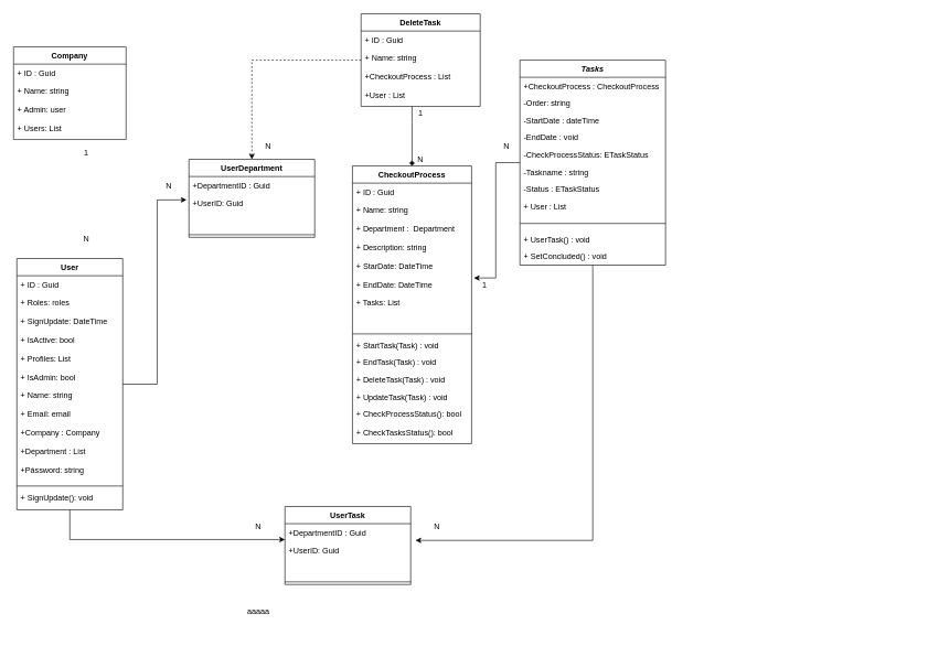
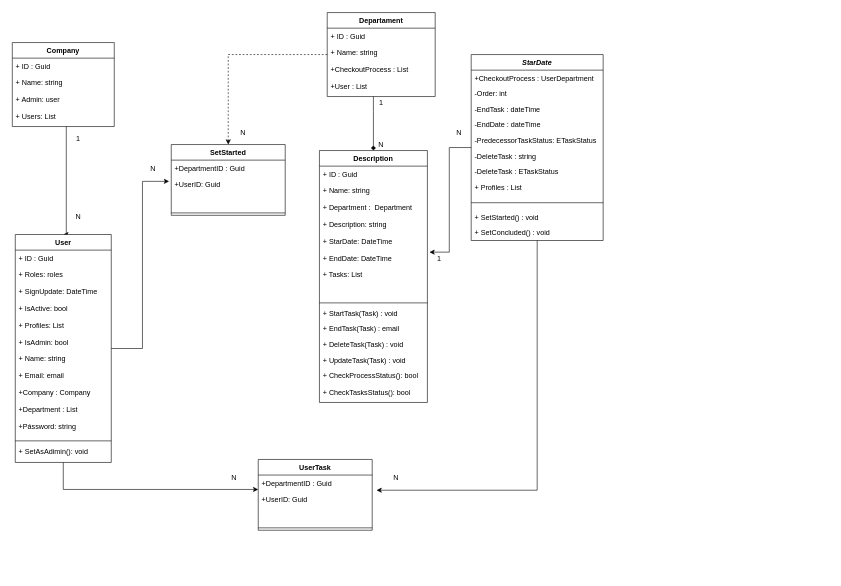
- <mxCell id="18" value="DeleteTask" style="swimlane;fontStyle=1;align=center;verticalAlign=top;childLayout=stackLayout;horizontal=1;startSize=26;horizontalStack=0;resizeParent=1;resizeLast=0;collapsible=1;marginBottom=0;rounded=0;shadow=0;strokeWidth=1;" parent="1" vertex="1"><mxGeometry x="545" y="20" width="180" height="140" as="geometry"><mxRectangle x="340" y="380" width="170" height="26" as="alternateBounds" /></mxGeometry></mxCell>
+ <mxCell id="18" value="Departament" style="swimlane;fontStyle=1;align=center;verticalAlign=top;childLayout=stackLayout;horizontal=1;startSize=26;horizontalStack=0;resizeParent=1;resizeLast=0;collapsible=1;marginBottom=0;rounded=0;shadow=0;strokeWidth=1;" parent="1" vertex="1"><mxGeometry x="545" y="20" width="180" height="140" as="geometry"><mxRectangle x="340" y="380" width="170" height="26" as="alternateBounds" /></mxGeometry></mxCell>
- <mxCell id="4" value="Tasks" style="swimlane;fontStyle=3;align=center;verticalAlign=top;childLayout=stackLayout;horizontal=1;startSize=26;horizontalStack=0;resizeParent=1;resizeLast=0;collapsible=1;marginBottom=0;rounded=0;shadow=0;strokeWidth=1;" parent="1" vertex="1"><mxGeometry x="785" y="90" width="220" height="310" as="geometry"><mxRectangle x="230" y="140" width="160" height="26" as="alternateBounds" /></mxGeometry></mxCell>
+ <mxCell id="4" value="StarDate" style="swimlane;fontStyle=3;align=center;verticalAlign=top;childLayout=stackLayout;horizontal=1;startSize=26;horizontalStack=0;resizeParent=1;resizeLast=0;collapsible=1;marginBottom=0;rounded=0;shadow=0;strokeWidth=1;" parent="1" vertex="1"><mxGeometry x="785" y="90" width="220" height="310" as="geometry"><mxRectangle x="230" y="140" width="160" height="26" as="alternateBounds" /></mxGeometry></mxCell>
- <mxCell id="5" value="+CheckoutProcess : CheckoutProcess" style="text;align=left;verticalAlign=top;spacingLeft=4;spacingRight=4;overflow=hidden;rotatable=0;points=[[0,0.5],[1,0.5]];portConstraint=eastwest;" parent="4" vertex="1"><mxGeometry y="26" width="220" height="26" as="geometry" /></mxCell>
+ <mxCell id="5" value="+CheckoutProcess : UserDepartment" style="text;align=left;verticalAlign=top;spacingLeft=4;spacingRight=4;overflow=hidden;rotatable=0;points=[[0,0.5],[1,0.5]];portConstraint=eastwest;" parent="4" vertex="1"><mxGeometry y="26" width="220" height="26" as="geometry" /></mxCell>
- <mxCell id="6" value="-Order: string&#10;" style="text;align=left;verticalAlign=top;spacingLeft=4;spacingRight=4;overflow=hidden;rotatable=0;points=[[0,0.5],[1,0.5]];portConstraint=eastwest;rounded=0;shadow=0;html=0;" parent="4" vertex="1"><mxGeometry y="52" width="220" height="26" as="geometry" /></mxCell>
+ <mxCell id="6" value="-Order: int&#10;" style="text;align=left;verticalAlign=top;spacingLeft=4;spacingRight=4;overflow=hidden;rotatable=0;points=[[0,0.5],[1,0.5]];portConstraint=eastwest;rounded=0;shadow=0;html=0;" parent="4" vertex="1"><mxGeometry y="52" width="220" height="26" as="geometry" /></mxCell>
- <mxCell id="7" value="-StartDate : dateTime" style="text;align=left;verticalAlign=top;spacingLeft=4;spacingRight=4;overflow=hidden;rotatable=0;points=[[0,0.5],[1,0.5]];portConstraint=eastwest;rounded=0;shadow=0;html=0;" parent="4" vertex="1"><mxGeometry y="78" width="220" height="26" as="geometry" /></mxCell>
+ <mxCell id="7" value="-EndTask : dateTime" style="text;align=left;verticalAlign=top;spacingLeft=4;spacingRight=4;overflow=hidden;rotatable=0;points=[[0,0.5],[1,0.5]];portConstraint=eastwest;rounded=0;shadow=0;html=0;" parent="4" vertex="1"><mxGeometry y="78" width="220" height="26" as="geometry" /></mxCell>
- <mxCell id="8" value="-EndDate : void" style="text;align=left;verticalAlign=top;spacingLeft=4;spacingRight=4;overflow=hidden;rotatable=0;points=[[0,0.5],[1,0.5]];portConstraint=eastwest;rounded=0;shadow=0;html=0;" parent="4" vertex="1"><mxGeometry y="104" width="220" height="26" as="geometry" /></mxCell>
+ <mxCell id="8" value="-EndDate : dateTime" style="text;align=left;verticalAlign=top;spacingLeft=4;spacingRight=4;overflow=hidden;rotatable=0;points=[[0,0.5],[1,0.5]];portConstraint=eastwest;rounded=0;shadow=0;html=0;" parent="4" vertex="1"><mxGeometry y="104" width="220" height="26" as="geometry" /></mxCell>
- <mxCell id="9" value="-CheckProcessStatus: ETaskStatus" style="text;align=left;verticalAlign=top;spacingLeft=4;spacingRight=4;overflow=hidden;rotatable=0;points=[[0,0.5],[1,0.5]];portConstraint=eastwest;rounded=0;shadow=0;html=0;" parent="4" vertex="1"><mxGeometry y="130" width="220" height="26" as="geometry" /></mxCell>
+ <mxCell id="9" value="-PredecessorTaskStatus: ETaskStatus" style="text;align=left;verticalAlign=top;spacingLeft=4;spacingRight=4;overflow=hidden;rotatable=0;points=[[0,0.5],[1,0.5]];portConstraint=eastwest;rounded=0;shadow=0;html=0;" parent="4" vertex="1"><mxGeometry y="130" width="220" height="26" as="geometry" /></mxCell>
- <mxCell id="29" value="UserDepartment" style="swimlane;fontStyle=1;align=center;verticalAlign=top;childLayout=stackLayout;horizontal=1;startSize=26;horizontalStack=0;resizeParent=1;resizeParentMax=0;resizeLast=0;collapsible=1;marginBottom=0;" parent="1" vertex="1"><mxGeometry x="285" y="240" width="190" height="118" as="geometry" /></mxCell>
+ <mxCell id="29" value="SetStarted" style="swimlane;fontStyle=1;align=center;verticalAlign=top;childLayout=stackLayout;horizontal=1;startSize=26;horizontalStack=0;resizeParent=1;resizeParentMax=0;resizeLast=0;collapsible=1;marginBottom=0;" parent="1" vertex="1"><mxGeometry x="285" y="240" width="190" height="118" as="geometry" /></mxCell>
- <mxCell id="10" value="-Taskname : string" style="text;align=left;verticalAlign=top;spacingLeft=4;spacingRight=4;overflow=hidden;rotatable=0;points=[[0,0.5],[1,0.5]];portConstraint=eastwest;rounded=0;shadow=0;html=0;" parent="4" vertex="1"><mxGeometry y="156" width="220" height="26" as="geometry" /></mxCell>
+ <mxCell id="10" value="-DeleteTask : string" style="text;align=left;verticalAlign=top;spacingLeft=4;spacingRight=4;overflow=hidden;rotatable=0;points=[[0,0.5],[1,0.5]];portConstraint=eastwest;rounded=0;shadow=0;html=0;" parent="4" vertex="1"><mxGeometry y="156" width="220" height="26" as="geometry" /></mxCell>
- <mxCell id="21" value="CheckoutProcess" style="swimlane;fontStyle=1;align=center;verticalAlign=top;childLayout=stackLayout;horizontal=1;startSize=26;horizontalStack=0;resizeParent=1;resizeParentMax=0;resizeLast=0;collapsible=1;marginBottom=0;" parent="1" vertex="1"><mxGeometry x="532" y="250" width="180" height="420" as="geometry" /></mxCell>
+ <mxCell id="21" value="Description" style="swimlane;fontStyle=1;align=center;verticalAlign=top;childLayout=stackLayout;horizontal=1;startSize=26;horizontalStack=0;resizeParent=1;resizeParentMax=0;resizeLast=0;collapsible=1;marginBottom=0;" parent="1" vertex="1"><mxGeometry x="532" y="250" width="180" height="420" as="geometry" /></mxCell>
- <mxCell id="11" value="-Status : ETaskStatus" style="text;align=left;verticalAlign=top;spacingLeft=4;spacingRight=4;overflow=hidden;rotatable=0;points=[[0,0.5],[1,0.5]];portConstraint=eastwest;rounded=0;shadow=0;html=0;" parent="4" vertex="1"><mxGeometry y="182" width="220" height="26" as="geometry" /></mxCell>
+ <mxCell id="11" value="-DeleteTask : ETaskStatus" style="text;align=left;verticalAlign=top;spacingLeft=4;spacingRight=4;overflow=hidden;rotatable=0;points=[[0,0.5],[1,0.5]];portConstraint=eastwest;rounded=0;shadow=0;html=0;" parent="4" vertex="1"><mxGeometry y="182" width="220" height="26" as="geometry" /></mxCell>
+ <mxCell id="32" style="rounded=0;orthogonalLoop=1;jettySize=auto;html=1;edgeStyle=orthogonalEdgeStyle;startArrow=none;startFill=0;endArrow=classic;endFill=1;entryX=0.5;entryY=0;entryDx=0;entryDy=0;" parent="1" source="33" target="46" edge="1"><mxGeometry relative="1" as="geometry"><mxPoint x="105" y="385" as="targetPoint" /><Array as="points"><mxPoint x="110" y="390" /></Array></mxGeometry></mxCell>
- <mxCell id="12" value="+ User : List" style="text;align=left;verticalAlign=top;spacingLeft=4;spacingRight=4;overflow=hidden;rotatable=0;points=[[0,0.5],[1,0.5]];portConstraint=eastwest;rounded=0;shadow=0;html=0;" vertex="1" parent="4"><mxGeometry y="208" width="220" height="28" as="geometry" /></mxCell>
+ <mxCell id="12" value="+ Profiles : List" style="text;align=left;verticalAlign=top;spacingLeft=4;spacingRight=4;overflow=hidden;rotatable=0;points=[[0,0.5],[1,0.5]];portConstraint=eastwest;rounded=0;shadow=0;html=0;" vertex="1" parent="4"><mxGeometry y="208" width="220" height="28" as="geometry" /></mxCell>
- <mxCell id="14" value="+ UserTask() : void" style="text;align=left;verticalAlign=top;spacingLeft=4;spacingRight=4;overflow=hidden;rotatable=0;points=[[0,0.5],[1,0.5]];portConstraint=eastwest;rounded=0;shadow=0;html=0;" parent="4" vertex="1"><mxGeometry y="258" width="220" height="26" as="geometry" /></mxCell>
+ <mxCell id="14" value="+ SetStarted() : void" style="text;align=left;verticalAlign=top;spacingLeft=4;spacingRight=4;overflow=hidden;rotatable=0;points=[[0,0.5],[1,0.5]];portConstraint=eastwest;rounded=0;shadow=0;html=0;" parent="4" vertex="1"><mxGeometry y="258" width="220" height="26" as="geometry" /></mxCell>
- <mxCell id="25" value="+ EndTask(Task) : void" style="text;align=left;verticalAlign=top;spacingLeft=4;spacingRight=4;overflow=hidden;rotatable=0;points=[[0,0.5],[1,0.5]];portConstraint=eastwest;rounded=0;shadow=0;html=0;" parent="21" vertex="1"><mxGeometry y="284" width="180" height="26" as="geometry" /></mxCell>
+ <mxCell id="25" value="+ EndTask(Task) : email" style="text;align=left;verticalAlign=top;spacingLeft=4;spacingRight=4;overflow=hidden;rotatable=0;points=[[0,0.5],[1,0.5]];portConstraint=eastwest;rounded=0;shadow=0;html=0;" parent="21" vertex="1"><mxGeometry y="284" width="180" height="26" as="geometry" /></mxCell>
- <mxCell id="49" value="+ SignUpdate(): void" style="text;strokeColor=none;fillColor=none;align=left;verticalAlign=top;spacingLeft=4;spacingRight=4;overflow=hidden;rotatable=0;points=[[0,0.5],[1,0.5]];portConstraint=eastwest;" parent="46" vertex="1"><mxGeometry y="348" width="160" height="32" as="geometry" /></mxCell>
+ <mxCell id="49" value="+ SetAsAdimin(): void" style="text;strokeColor=none;fillColor=none;align=left;verticalAlign=top;spacingLeft=4;spacingRight=4;overflow=hidden;rotatable=0;points=[[0,0.5],[1,0.5]];portConstraint=eastwest;" parent="46" vertex="1"><mxGeometry y="348" width="160" height="32" as="geometry" /></mxCell>
- <mxCell id="38" value="aaaaa" style="text;html=1;strokeColor=none;fillColor=none;align=center;verticalAlign=middle;whiteSpace=wrap;rounded=0;" parent="1" vertex="1"><mxGeometry x="360" y="894" width="60" height="60" as="geometry" /></mxCell>
